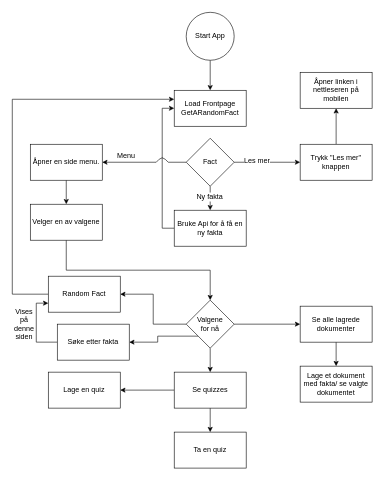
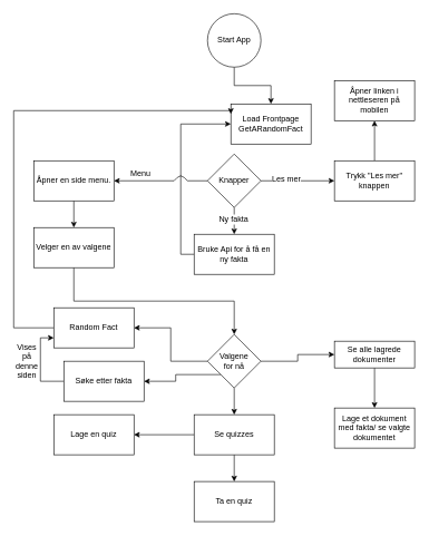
- <mxCell id="4" value="Load Frontpage&lt;br&gt;GetARandomFact" style="rounded=0;whiteSpace=wrap;html=1;" vertex="1" parent="1"><mxGeometry x="290" y="150" width="120" height="60" as="geometry" /></mxCell>
+ <mxCell id="4" value="Load Frontpage&lt;br&gt;GetARandomFact" style="rounded=0;whiteSpace=wrap;html=1;" vertex="1" parent="1"><mxGeometry x="345" y="155" width="120" height="60" as="geometry" /></mxCell>
- <mxCell id="13" value="Fact" style="rhombus;whiteSpace=wrap;html=1;" vertex="1" parent="1"><mxGeometry x="310" y="230" width="80" height="80" as="geometry" /></mxCell>
+ <mxCell id="13" value="Knapper" style="rhombus;whiteSpace=wrap;html=1;" vertex="1" parent="1"><mxGeometry x="310" y="230" width="80" height="80" as="geometry" /></mxCell>
- <mxCell id="31" value="Se alle lagrede dokumenter" style="rounded=0;whiteSpace=wrap;html=1;" vertex="1" parent="1"><mxGeometry x="500" y="510" width="120" height="60" as="geometry" /></mxCell>
+ <mxCell id="31" value="Se alle lagrede dokumenter" style="rounded=0;whiteSpace=wrap;html=1;" vertex="1" parent="1"><mxGeometry x="500" y="510" width="120" height="40" as="geometry" /></mxCell>
